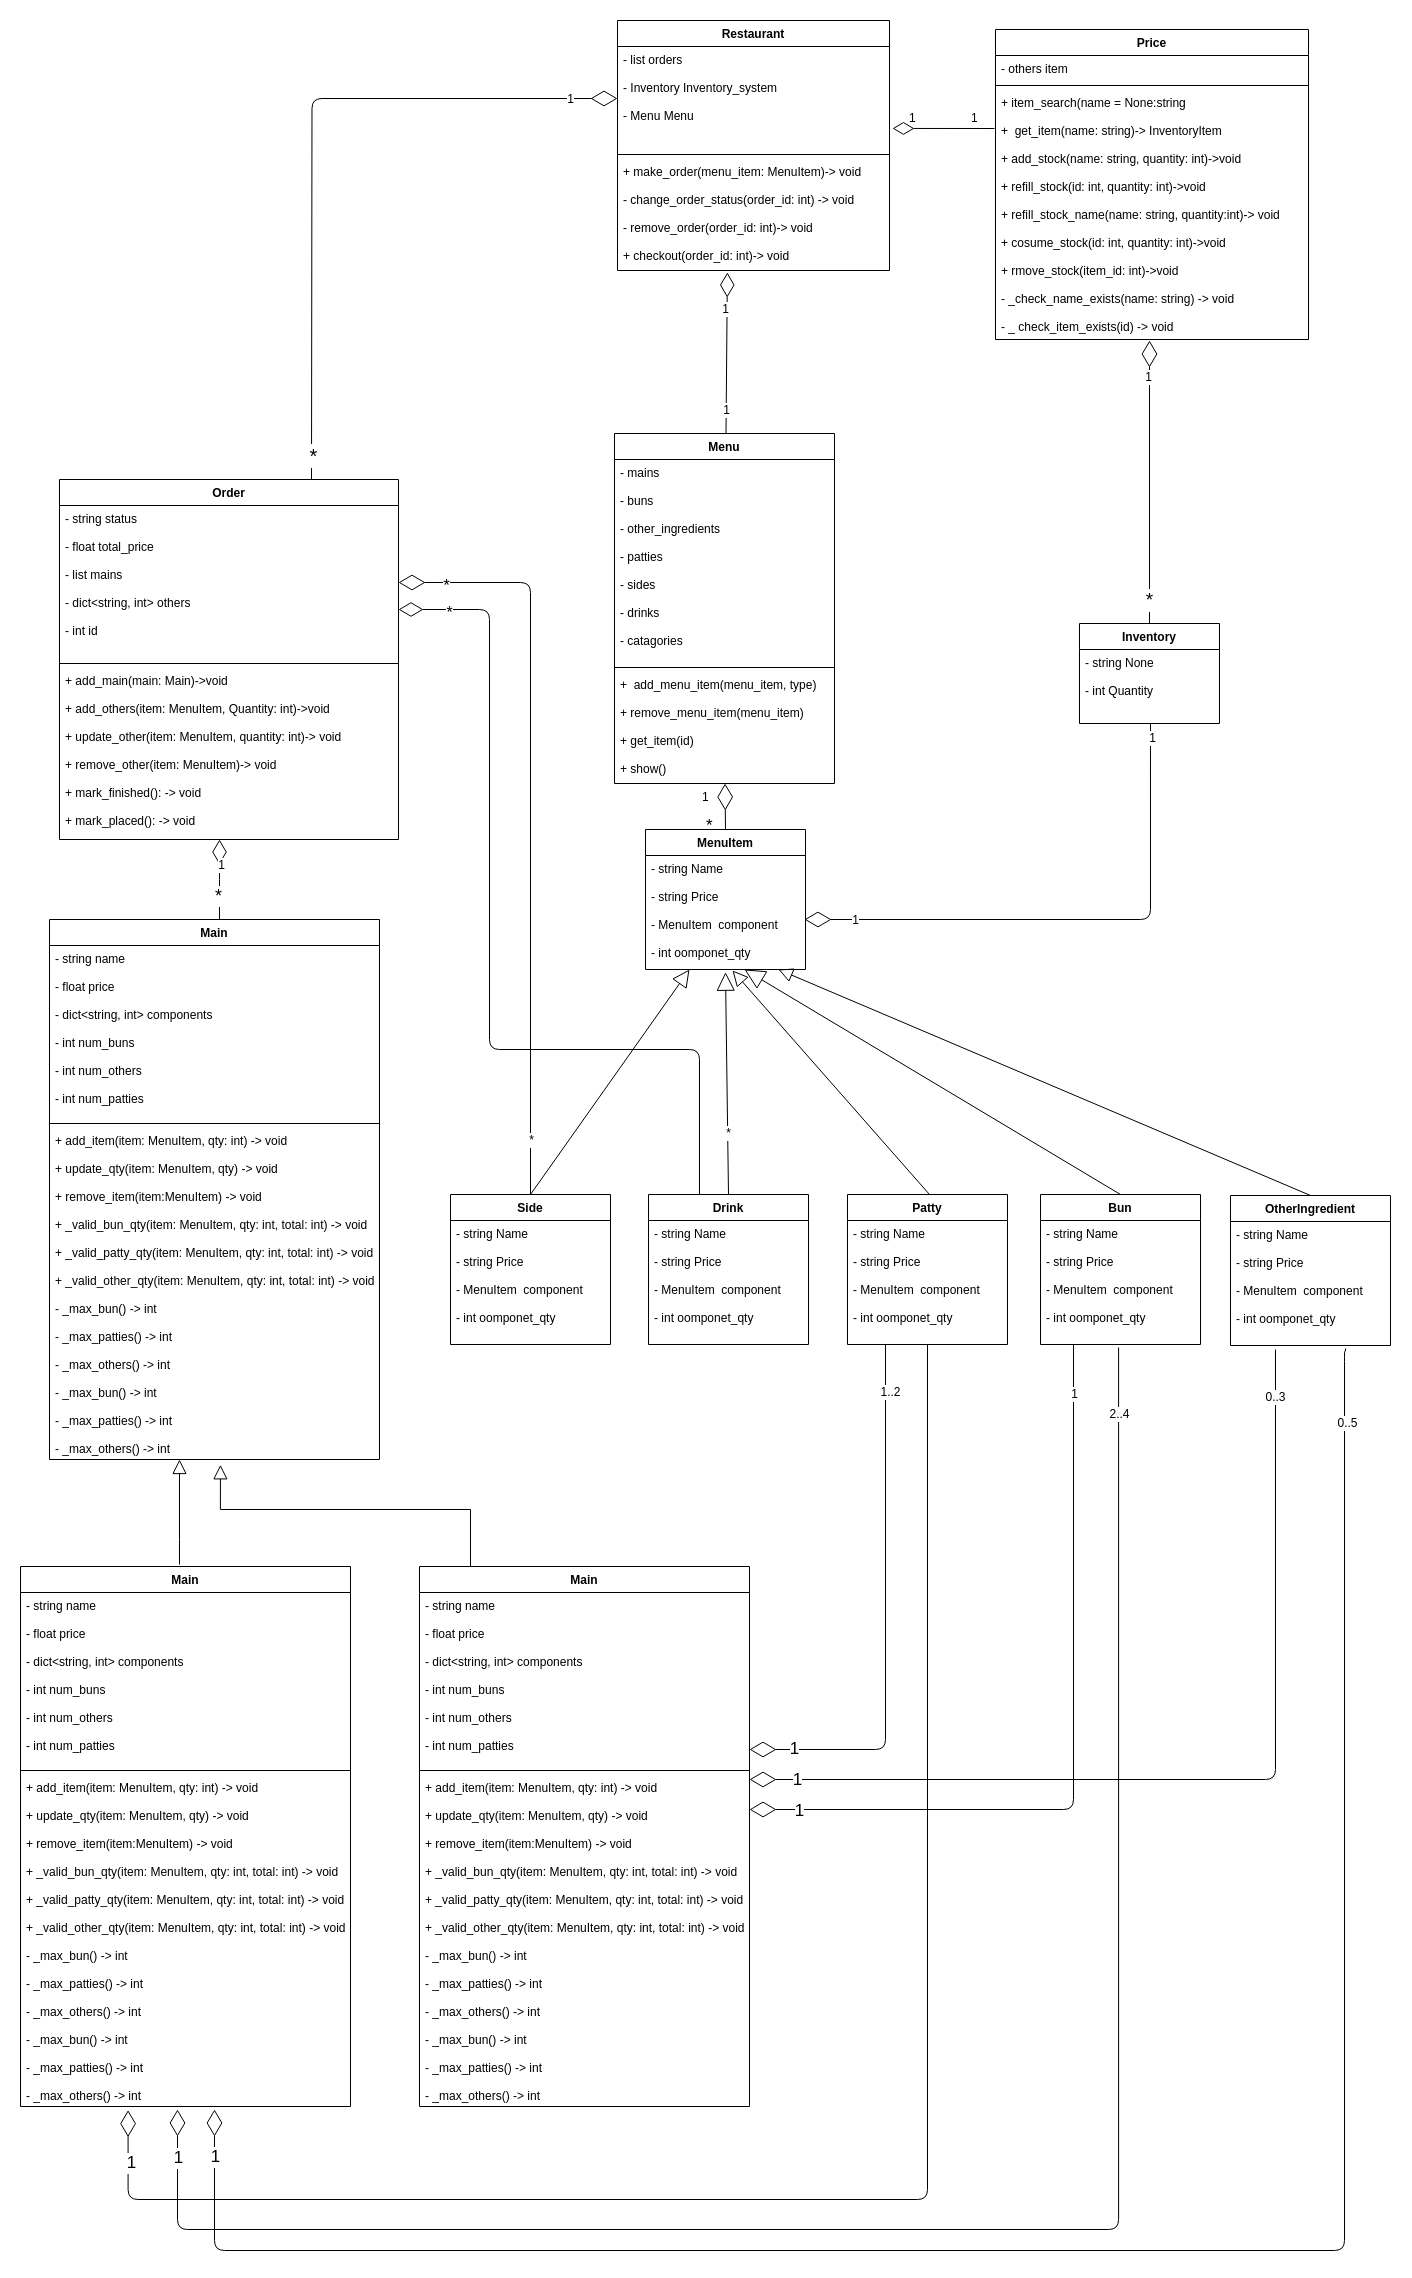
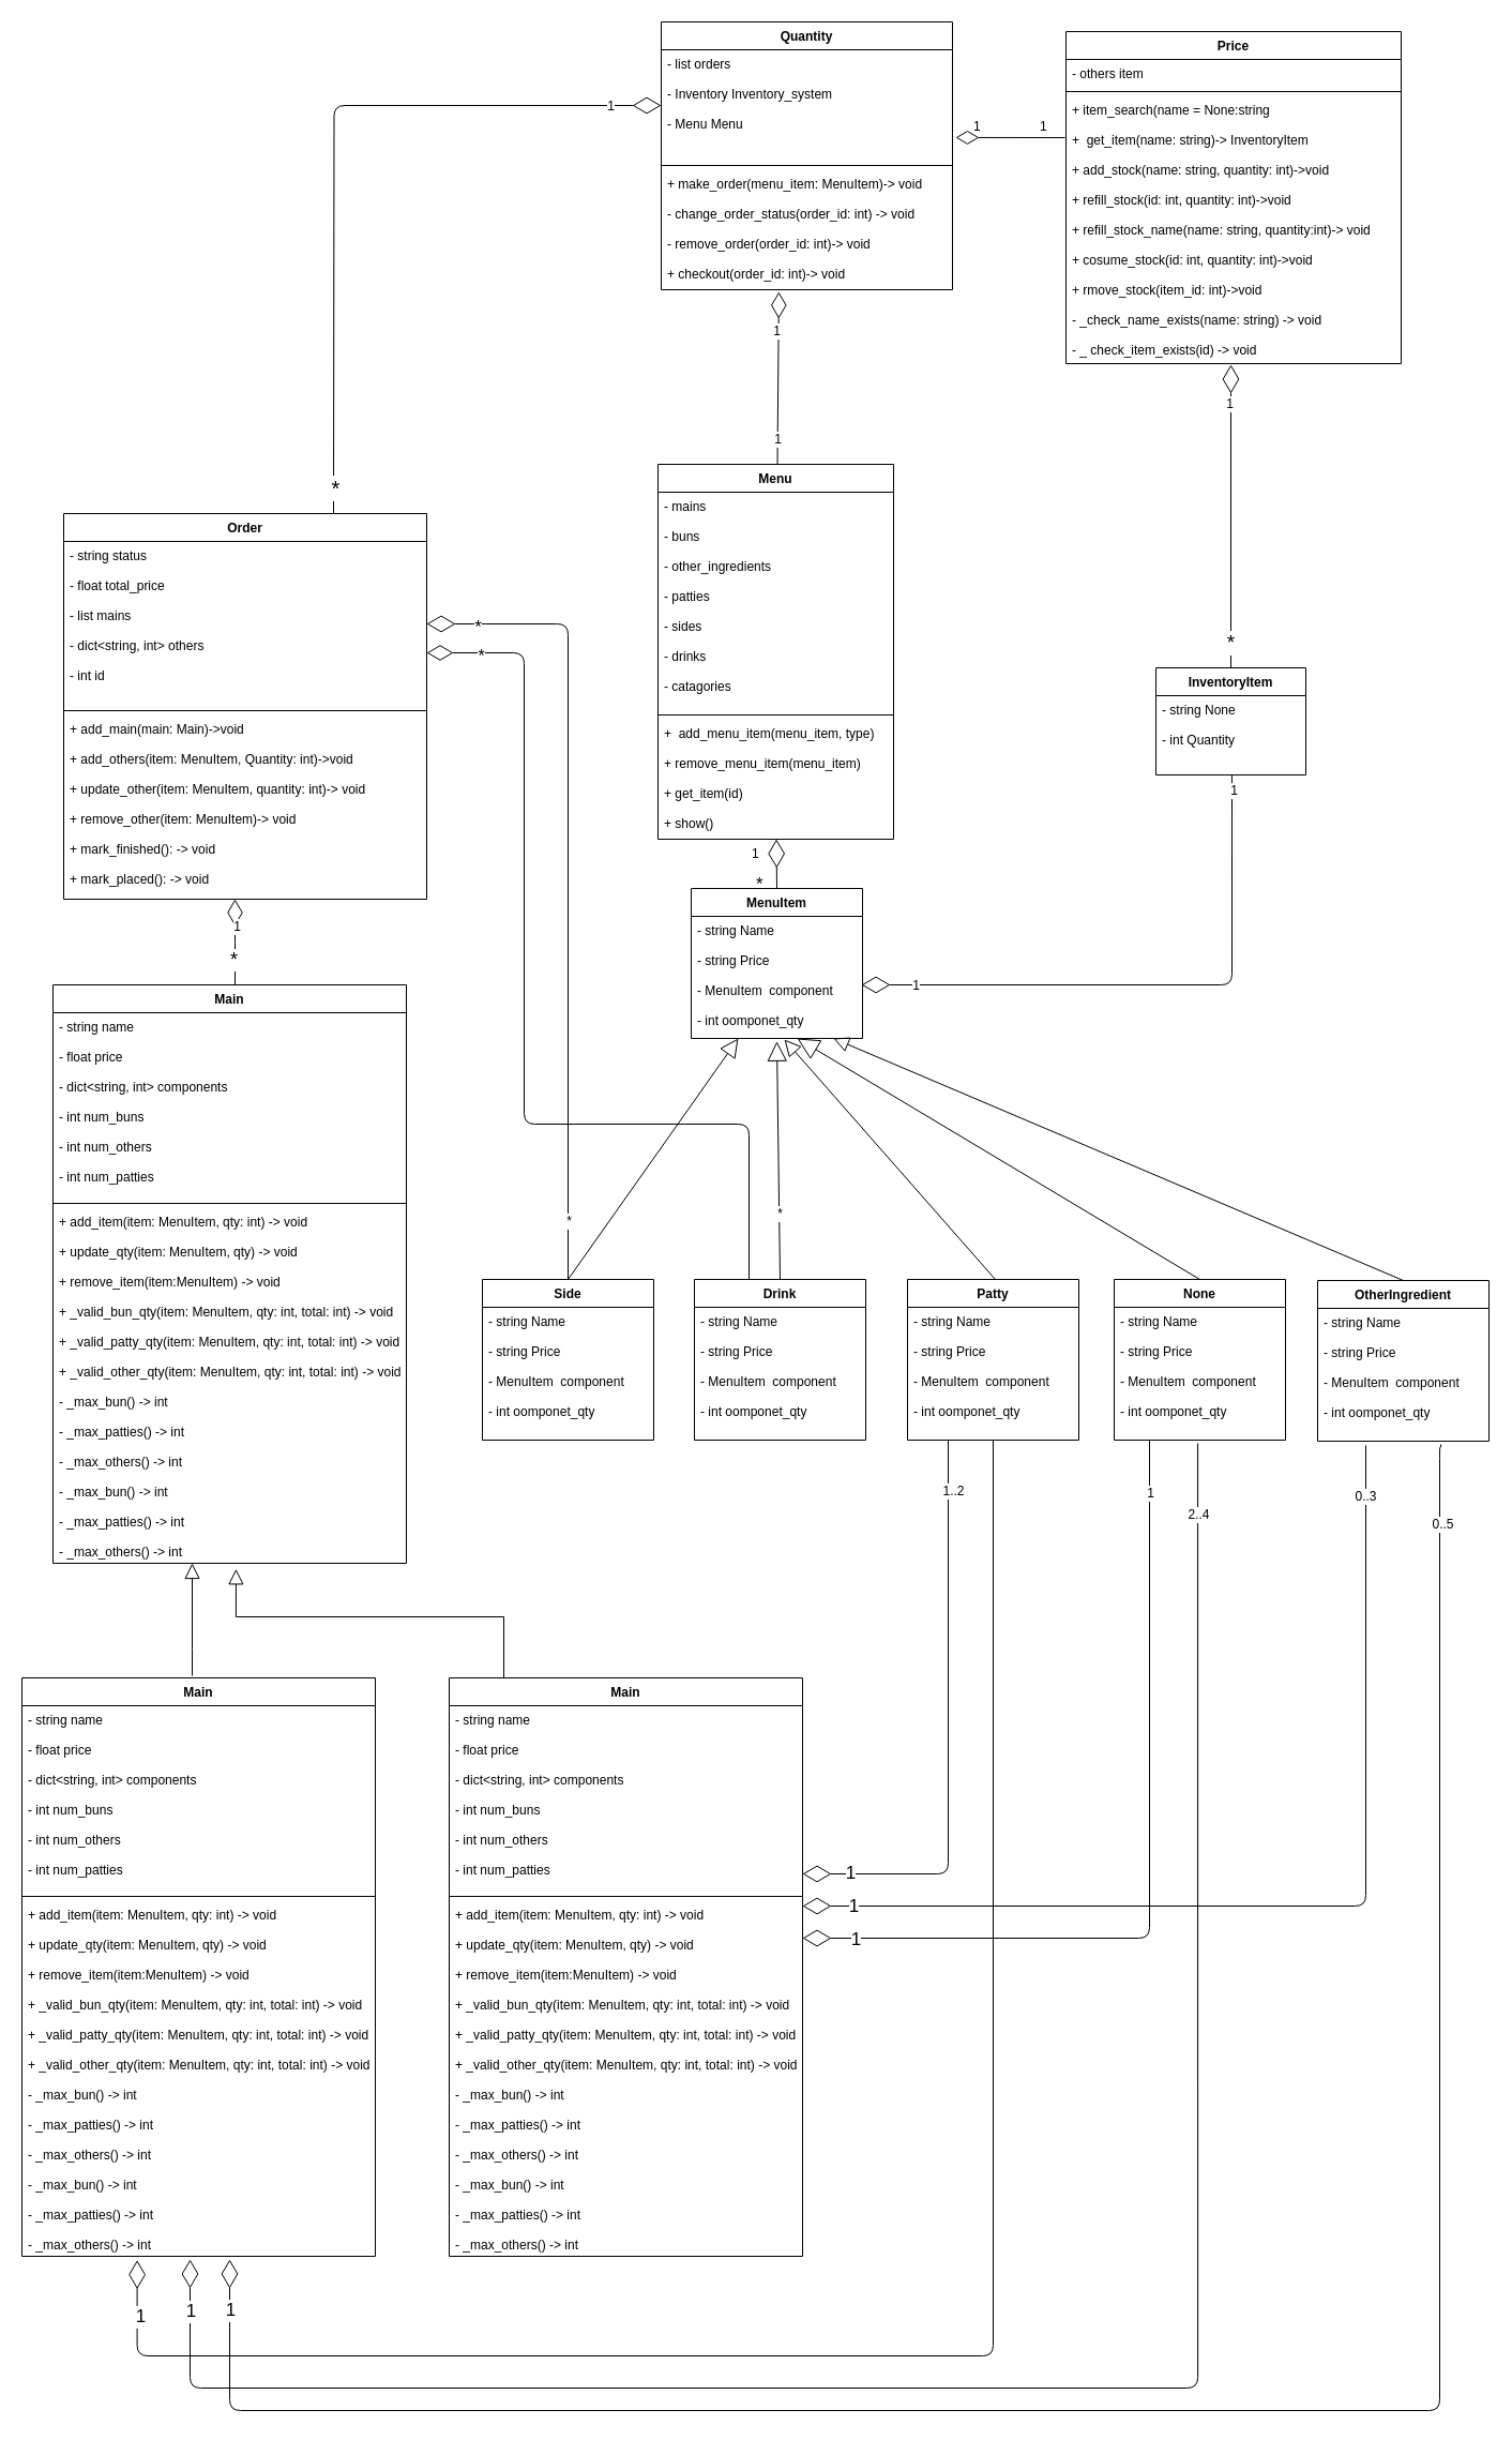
- <mxCell id="2" value="Restaurant" style="swimlane;fontStyle=1;align=center;verticalAlign=top;childLayout=stackLayout;horizontal=1;startSize=26;horizontalStack=0;resizeParent=1;resizeParentMax=0;resizeLast=0;collapsible=1;marginBottom=0;" parent="1" vertex="1"><mxGeometry x="617" y="20" width="272" height="250" as="geometry" /></mxCell>
+ <mxCell id="2" value="Quantity" style="swimlane;fontStyle=1;align=center;verticalAlign=top;childLayout=stackLayout;horizontal=1;startSize=26;horizontalStack=0;resizeParent=1;resizeParentMax=0;resizeLast=0;collapsible=1;marginBottom=0;" parent="1" vertex="1"><mxGeometry x="617" y="20" width="272" height="250" as="geometry" /></mxCell>
- <mxCell id="63" value="Inventory" style="swimlane;fontStyle=1;childLayout=stackLayout;horizontal=1;startSize=26;fillColor=none;horizontalStack=0;resizeParent=1;resizeParentMax=0;resizeLast=0;collapsible=1;marginBottom=0;" parent="1" vertex="1"><mxGeometry x="1079" y="623" width="140" height="100" as="geometry" /></mxCell>
+ <mxCell id="63" value="InventoryItem" style="swimlane;fontStyle=1;childLayout=stackLayout;horizontal=1;startSize=26;fillColor=none;horizontalStack=0;resizeParent=1;resizeParentMax=0;resizeLast=0;collapsible=1;marginBottom=0;" parent="1" vertex="1"><mxGeometry x="1079" y="623" width="140" height="100" as="geometry" /></mxCell>
- <mxCell id="30" value="Bun" style="swimlane;fontStyle=1;align=center;verticalAlign=top;childLayout=stackLayout;horizontal=1;startSize=26;horizontalStack=0;resizeParent=1;resizeParentMax=0;resizeLast=0;collapsible=1;marginBottom=0;" parent="1" vertex="1"><mxGeometry x="1040" y="1194" width="160" height="150" as="geometry" /></mxCell>
+ <mxCell id="30" value="None" style="swimlane;fontStyle=1;align=center;verticalAlign=top;childLayout=stackLayout;horizontal=1;startSize=26;horizontalStack=0;resizeParent=1;resizeParentMax=0;resizeLast=0;collapsible=1;marginBottom=0;" parent="1" vertex="1"><mxGeometry x="1040" y="1194" width="160" height="150" as="geometry" /></mxCell>
